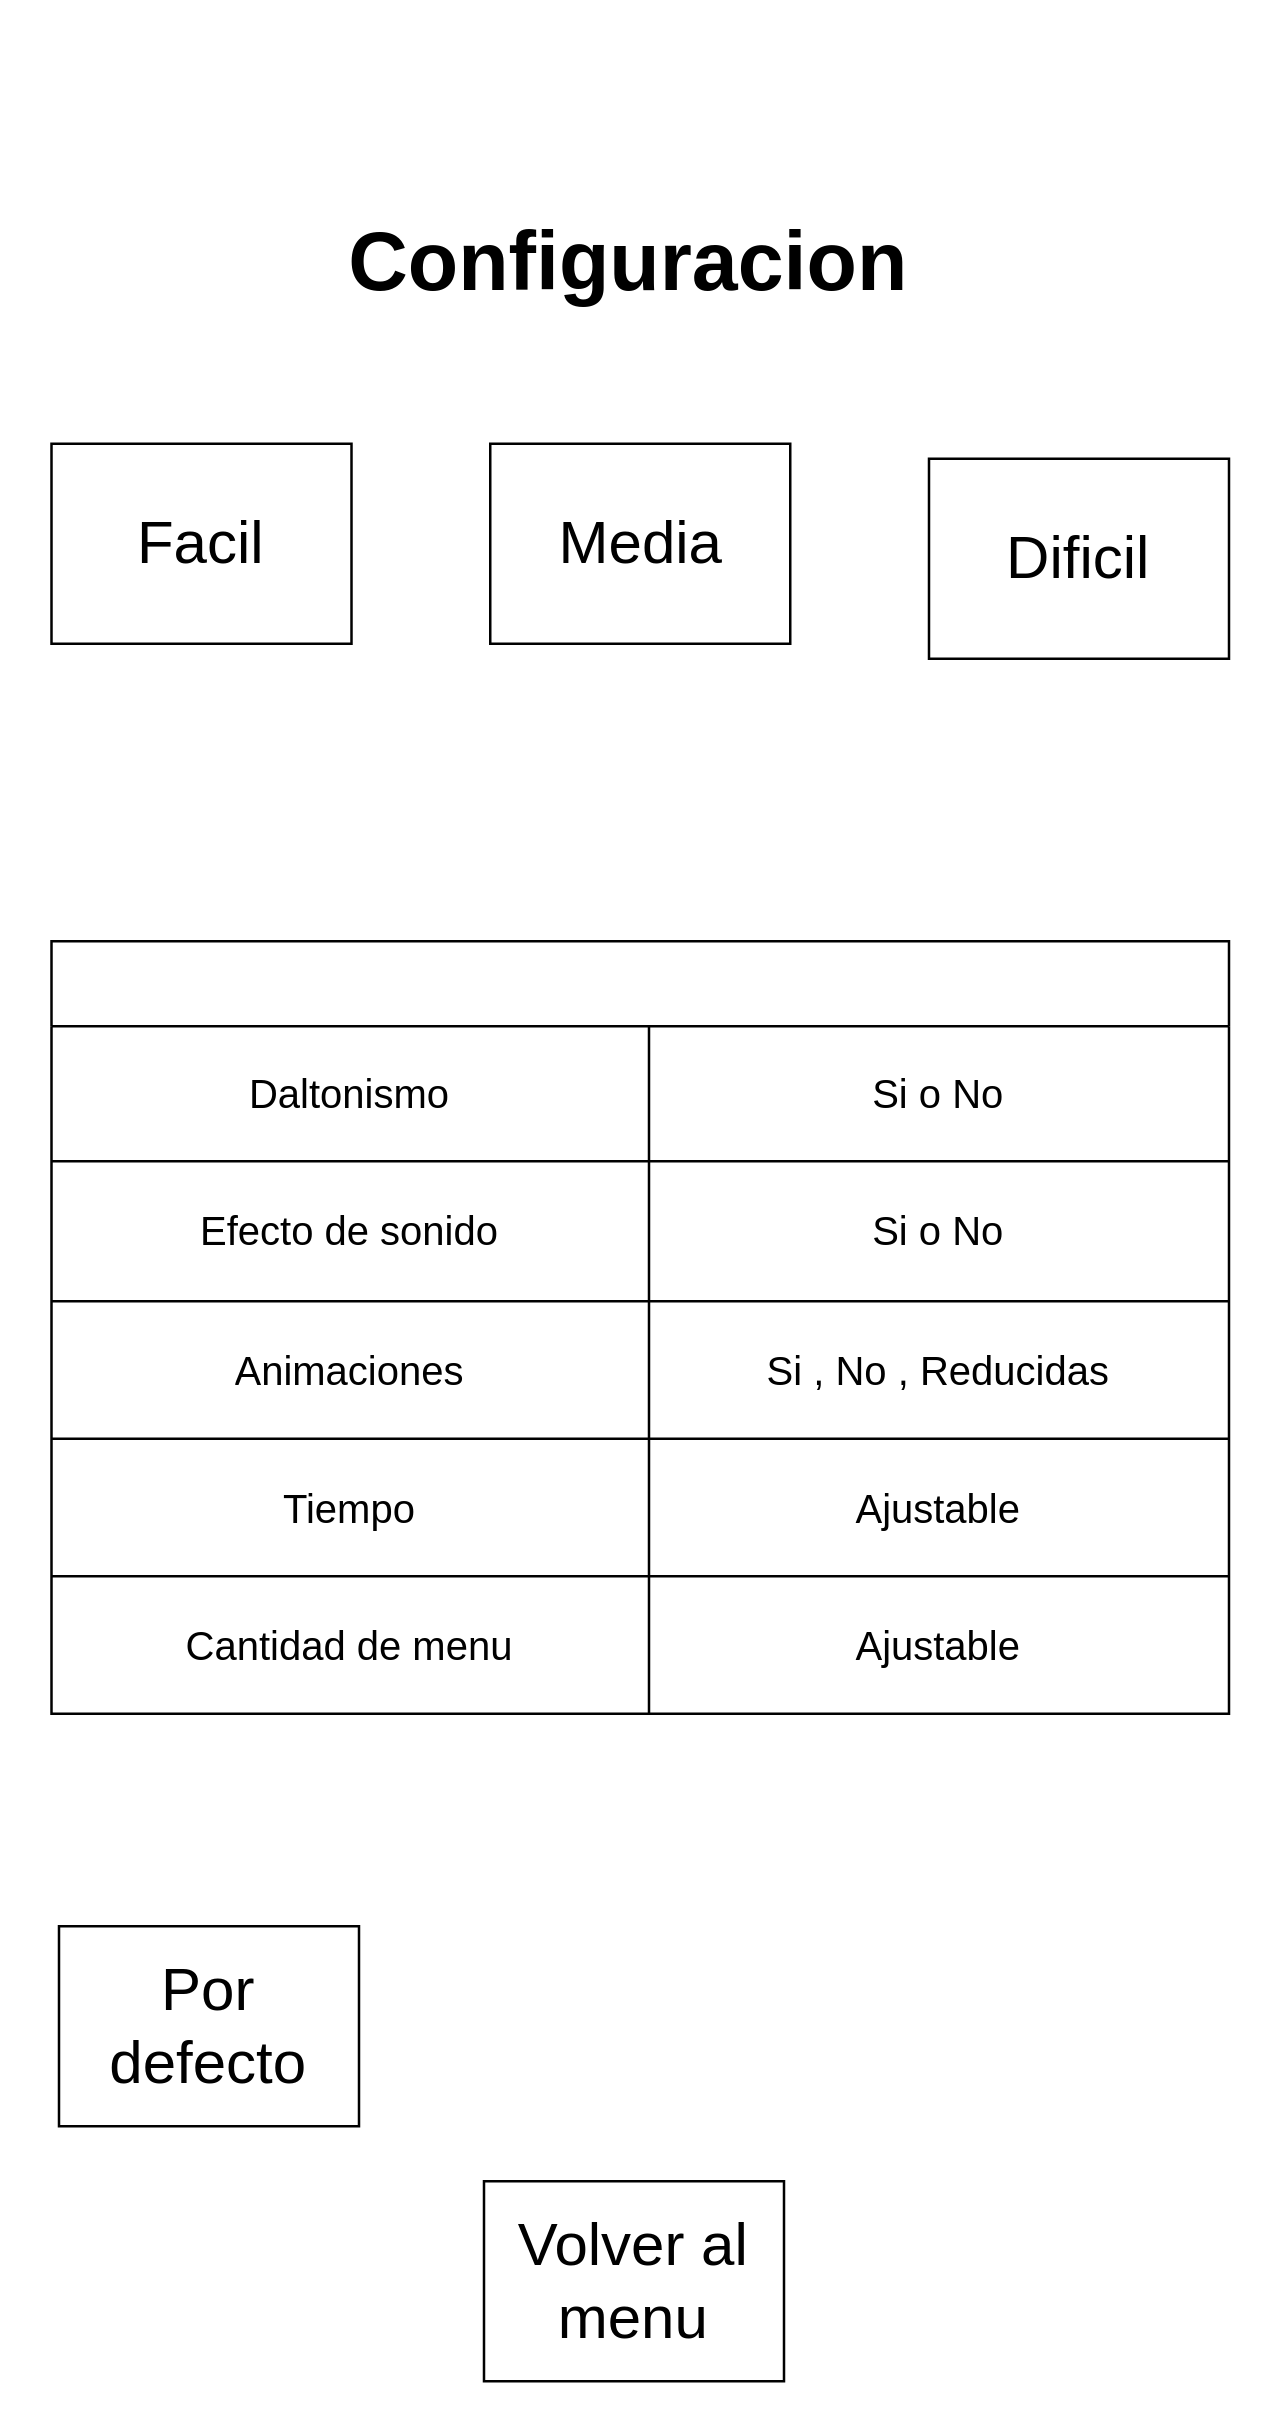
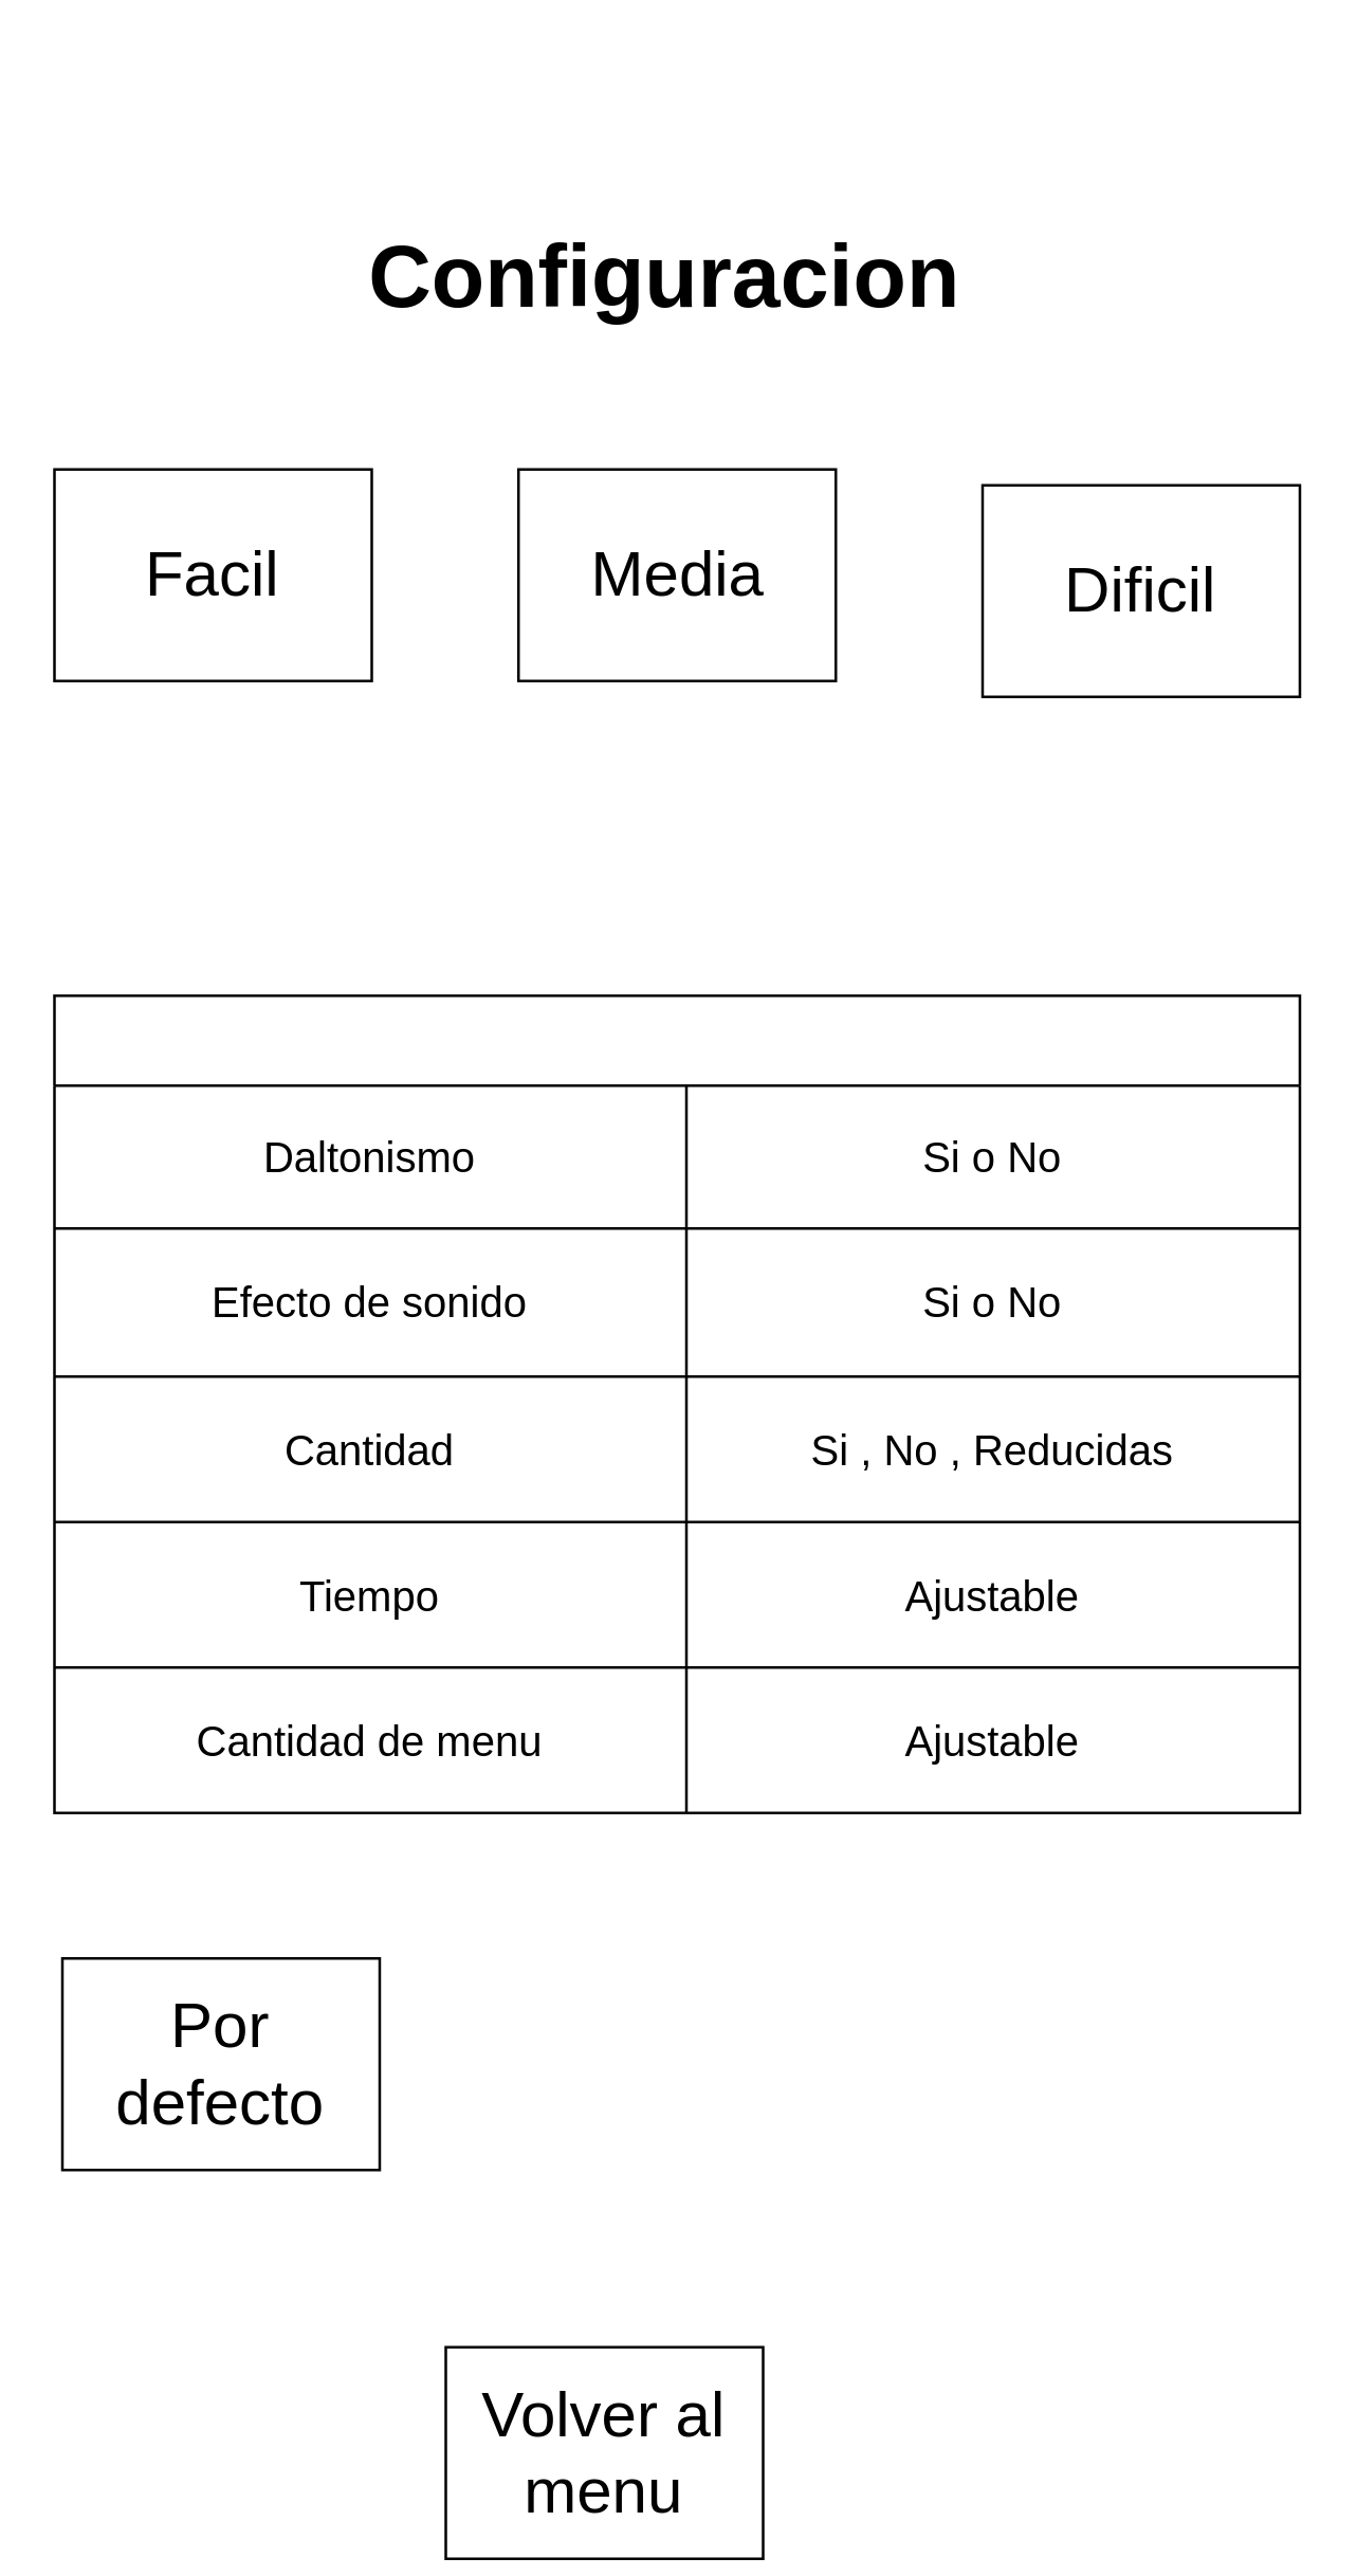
- <mxCell id="10" value="Animaciones" style="shape=partialRectangle;html=1;whiteSpace=wrap;connectable=0;strokeColor=inherit;overflow=hidden;fillColor=none;top=0;left=0;bottom=0;right=0;pointerEvents=1;fontSize=16;" vertex="1" parent="9"><mxGeometry width="239" height="55" as="geometry"><mxRectangle width="239" height="55" as="alternateBounds" /></mxGeometry></mxCell>
+ <mxCell id="10" value="Cantidad" style="shape=partialRectangle;html=1;whiteSpace=wrap;connectable=0;strokeColor=inherit;overflow=hidden;fillColor=none;top=0;left=0;bottom=0;right=0;pointerEvents=1;fontSize=16;" vertex="1" parent="9"><mxGeometry width="239" height="55" as="geometry"><mxRectangle width="239" height="55" as="alternateBounds" /></mxGeometry></mxCell>
- <mxCell id="20" value="&lt;font style=&quot;font-size: 24px;&quot;&gt;Por defecto&lt;/font&gt;" style="rounded=0;whiteSpace=wrap;html=1;" vertex="1" parent="1"><mxGeometry x="23" y="770" width="120" height="80" as="geometry" /></mxCell>
+ <mxCell id="20" value="&lt;font style=&quot;font-size: 24px;&quot;&gt;Por defecto&lt;/font&gt;" style="rounded=0;whiteSpace=wrap;html=1;" vertex="1" parent="1"><mxGeometry x="23" y="740" width="120" height="80" as="geometry" /></mxCell>
- <mxCell id="19" value="&lt;font style=&quot;font-size: 24px;&quot;&gt;Volver al menu&lt;/font&gt;" style="rounded=0;whiteSpace=wrap;html=1;" parent="1" vertex="1"><mxGeometry x="193" y="872" width="120" height="80" as="geometry" /></mxCell>
+ <mxCell id="19" value="&lt;font style=&quot;font-size: 24px;&quot;&gt;Volver al menu&lt;/font&gt;" style="rounded=0;whiteSpace=wrap;html=1;" parent="1" vertex="1"><mxGeometry x="168" y="887" width="120" height="80" as="geometry" /></mxCell>
